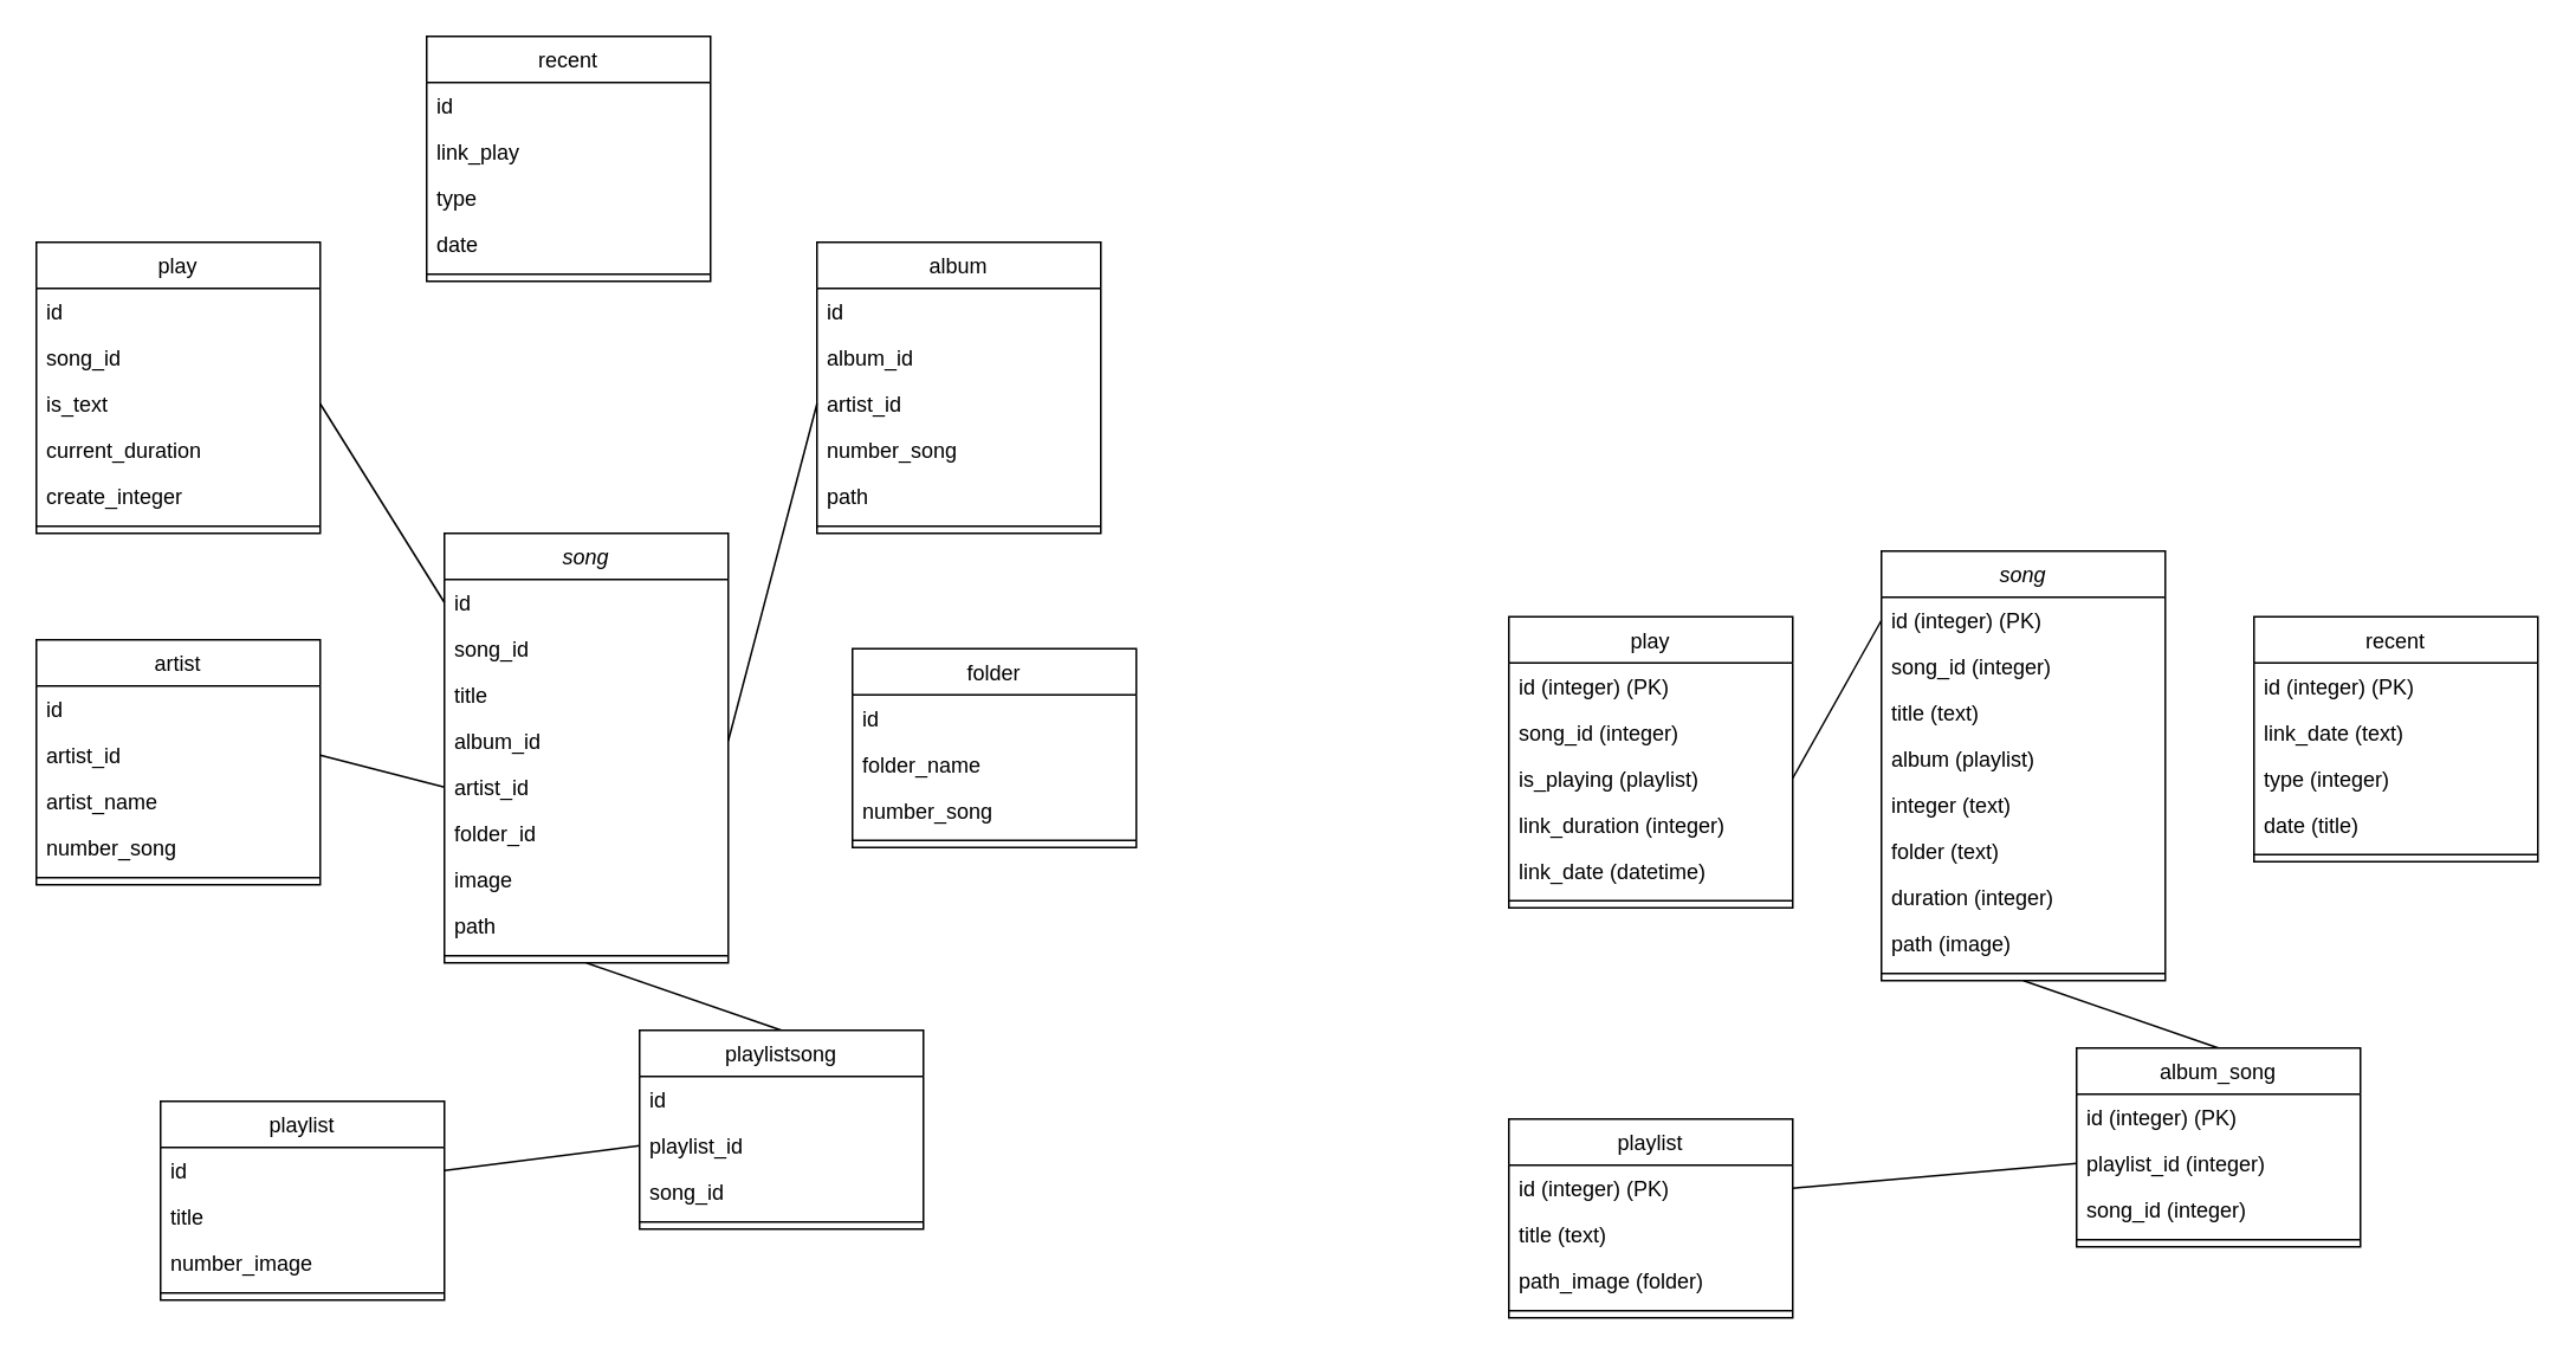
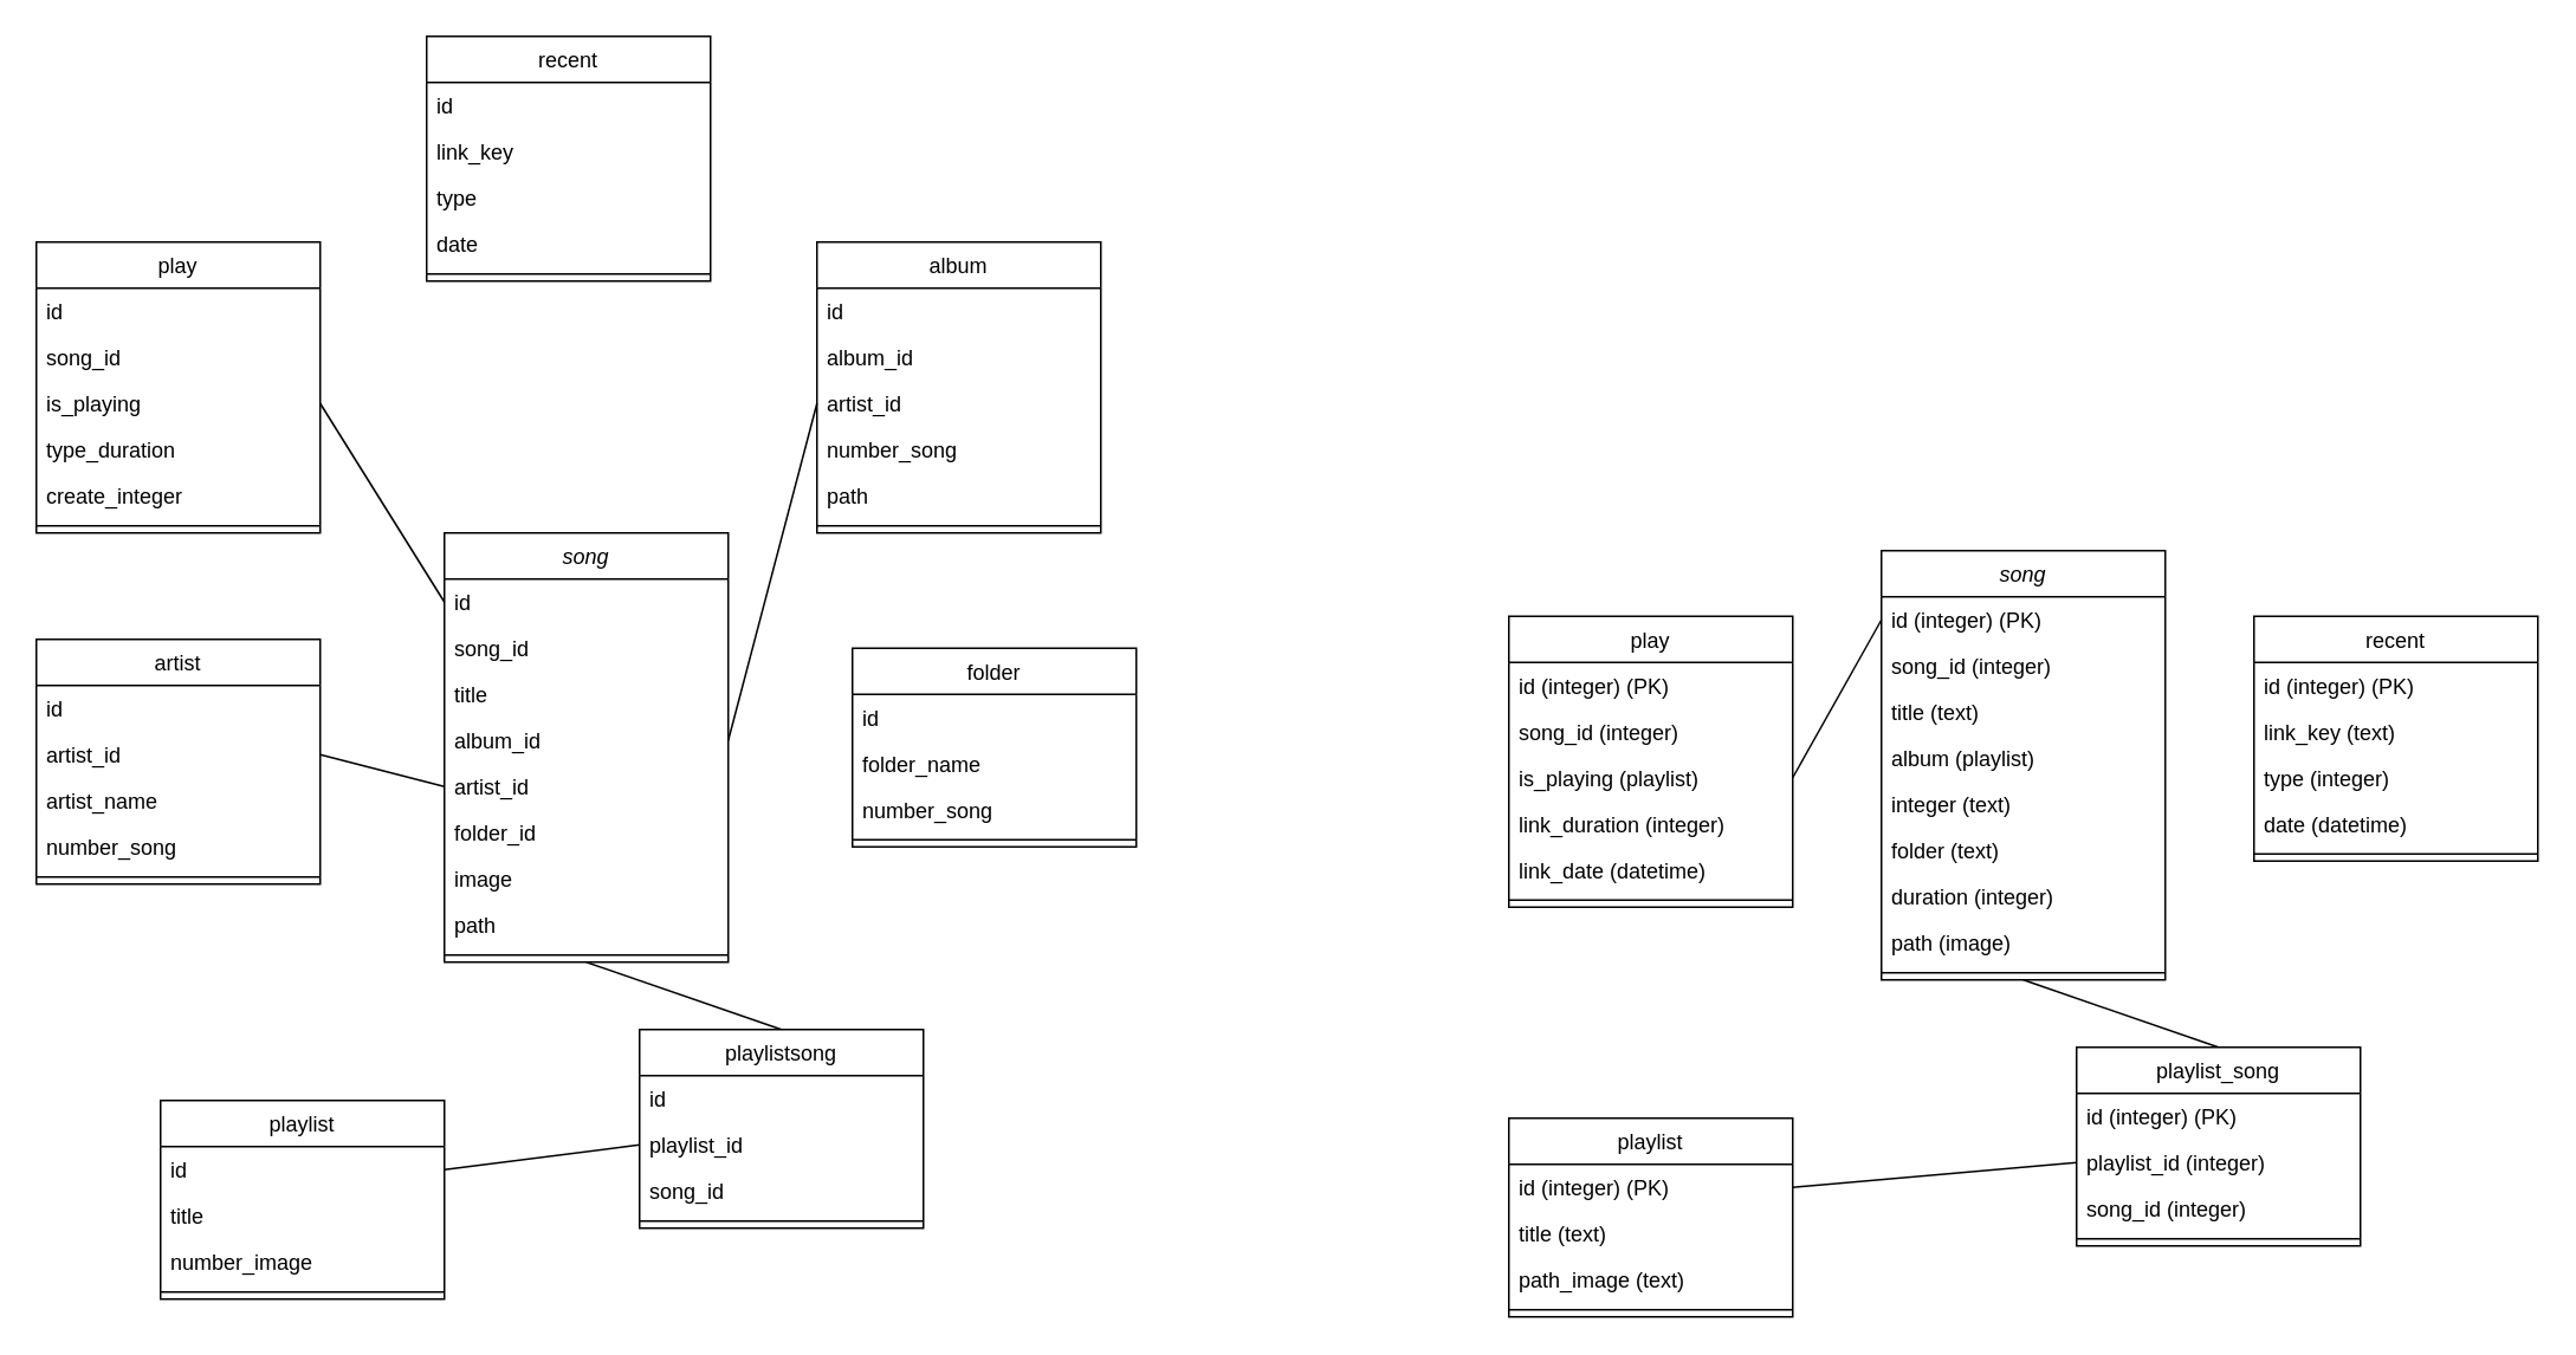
- <mxCell id="54" value="link_play" style="text;align=left;verticalAlign=top;spacingLeft=4;spacingRight=4;overflow=hidden;rotatable=0;points=[[0,0.5],[1,0.5]];portConstraint=eastwest;rounded=0;shadow=0;html=0;" parent="52" vertex="1"><mxGeometry y="52" width="160" height="26" as="geometry" /></mxCell>
+ <mxCell id="54" value="link_key" style="text;align=left;verticalAlign=top;spacingLeft=4;spacingRight=4;overflow=hidden;rotatable=0;points=[[0,0.5],[1,0.5]];portConstraint=eastwest;rounded=0;shadow=0;html=0;" parent="52" vertex="1"><mxGeometry y="52" width="160" height="26" as="geometry" /></mxCell>
- <mxCell id="48" value="is_text" style="text;align=left;verticalAlign=top;spacingLeft=4;spacingRight=4;overflow=hidden;rotatable=0;points=[[0,0.5],[1,0.5]];portConstraint=eastwest;rounded=0;shadow=0;html=0;" parent="45" vertex="1"><mxGeometry y="78" width="160" height="26" as="geometry" /></mxCell>
+ <mxCell id="48" value="is_playing" style="text;align=left;verticalAlign=top;spacingLeft=4;spacingRight=4;overflow=hidden;rotatable=0;points=[[0,0.5],[1,0.5]];portConstraint=eastwest;rounded=0;shadow=0;html=0;" parent="45" vertex="1"><mxGeometry y="78" width="160" height="26" as="geometry" /></mxCell>
- <mxCell id="49" value="current_duration" style="text;align=left;verticalAlign=top;spacingLeft=4;spacingRight=4;overflow=hidden;rotatable=0;points=[[0,0.5],[1,0.5]];portConstraint=eastwest;rounded=0;shadow=0;html=0;" parent="45" vertex="1"><mxGeometry y="104" width="160" height="26" as="geometry" /></mxCell>
+ <mxCell id="49" value="type_duration" style="text;align=left;verticalAlign=top;spacingLeft=4;spacingRight=4;overflow=hidden;rotatable=0;points=[[0,0.5],[1,0.5]];portConstraint=eastwest;rounded=0;shadow=0;html=0;" parent="45" vertex="1"><mxGeometry y="104" width="160" height="26" as="geometry" /></mxCell>
- <mxCell id="90" value="link_date (text)" style="text;align=left;verticalAlign=top;spacingLeft=4;spacingRight=4;overflow=hidden;rotatable=0;points=[[0,0.5],[1,0.5]];portConstraint=eastwest;rounded=0;shadow=0;html=0;" parent="88" vertex="1"><mxGeometry y="52" width="160" height="26" as="geometry" /></mxCell>
+ <mxCell id="90" value="link_key (text)" style="text;align=left;verticalAlign=top;spacingLeft=4;spacingRight=4;overflow=hidden;rotatable=0;points=[[0,0.5],[1,0.5]];portConstraint=eastwest;rounded=0;shadow=0;html=0;" parent="88" vertex="1"><mxGeometry y="52" width="160" height="26" as="geometry" /></mxCell>
- <mxCell id="92" value="date (title)" style="text;align=left;verticalAlign=top;spacingLeft=4;spacingRight=4;overflow=hidden;rotatable=0;points=[[0,0.5],[1,0.5]];portConstraint=eastwest;rounded=0;shadow=0;html=0;" parent="88" vertex="1"><mxGeometry y="104" width="160" height="26" as="geometry" /></mxCell>
+ <mxCell id="92" value="date (datetime)" style="text;align=left;verticalAlign=top;spacingLeft=4;spacingRight=4;overflow=hidden;rotatable=0;points=[[0,0.5],[1,0.5]];portConstraint=eastwest;rounded=0;shadow=0;html=0;" parent="88" vertex="1"><mxGeometry y="104" width="160" height="26" as="geometry" /></mxCell>
- <mxCell id="71" value="album_song" style="swimlane;fontStyle=0;align=center;verticalAlign=top;childLayout=stackLayout;horizontal=1;startSize=26;horizontalStack=0;resizeParent=1;resizeLast=0;collapsible=1;marginBottom=0;rounded=0;shadow=0;strokeWidth=1;" parent="1" vertex="1"><mxGeometry x="1170" y="590" width="160" height="112" as="geometry"><mxRectangle x="340" y="380" width="170" height="26" as="alternateBounds" /></mxGeometry></mxCell>
+ <mxCell id="71" value="playlist_song" style="swimlane;fontStyle=0;align=center;verticalAlign=top;childLayout=stackLayout;horizontal=1;startSize=26;horizontalStack=0;resizeParent=1;resizeLast=0;collapsible=1;marginBottom=0;rounded=0;shadow=0;strokeWidth=1;" parent="1" vertex="1"><mxGeometry x="1170" y="590" width="160" height="112" as="geometry"><mxRectangle x="340" y="380" width="170" height="26" as="alternateBounds" /></mxGeometry></mxCell>
- <mxCell id="79" value="path_image (folder)" style="text;align=left;verticalAlign=top;spacingLeft=4;spacingRight=4;overflow=hidden;rotatable=0;points=[[0,0.5],[1,0.5]];portConstraint=eastwest;rounded=0;shadow=0;html=0;" parent="76" vertex="1"><mxGeometry y="78" width="160" height="26" as="geometry" /></mxCell>
+ <mxCell id="79" value="path_image (text)" style="text;align=left;verticalAlign=top;spacingLeft=4;spacingRight=4;overflow=hidden;rotatable=0;points=[[0,0.5],[1,0.5]];portConstraint=eastwest;rounded=0;shadow=0;html=0;" parent="76" vertex="1"><mxGeometry y="78" width="160" height="26" as="geometry" /></mxCell>
